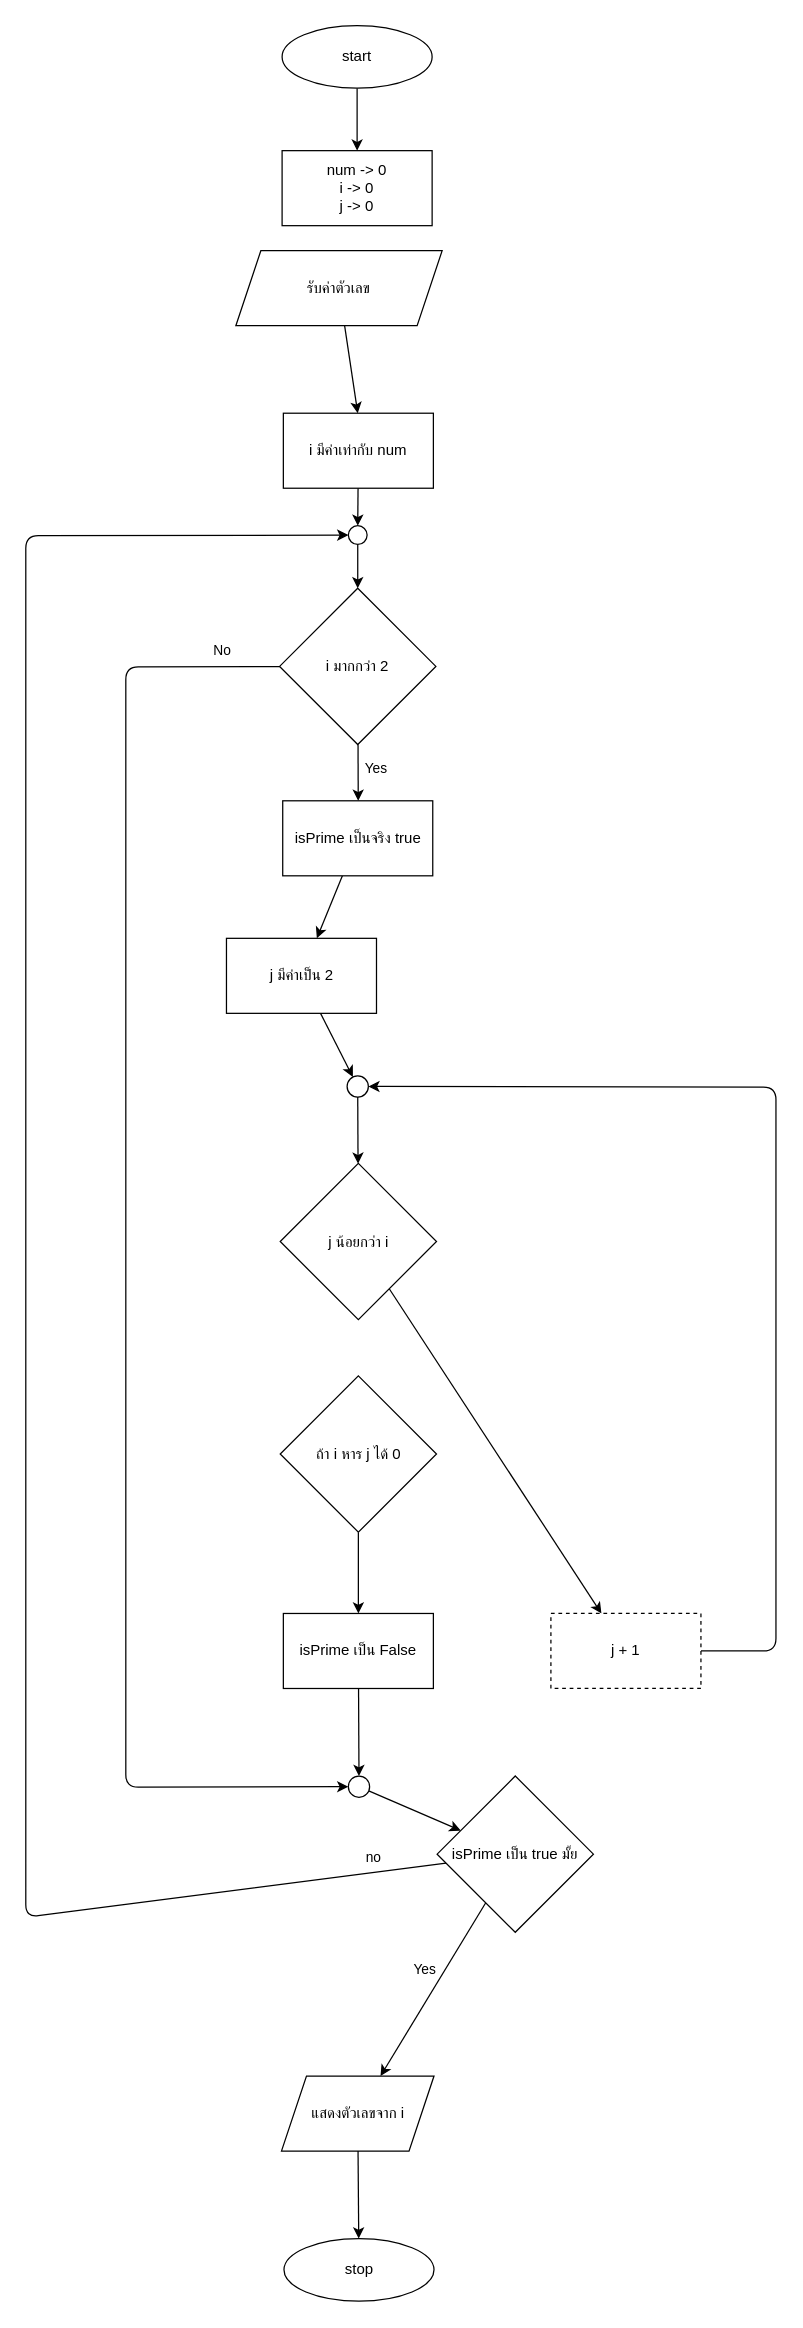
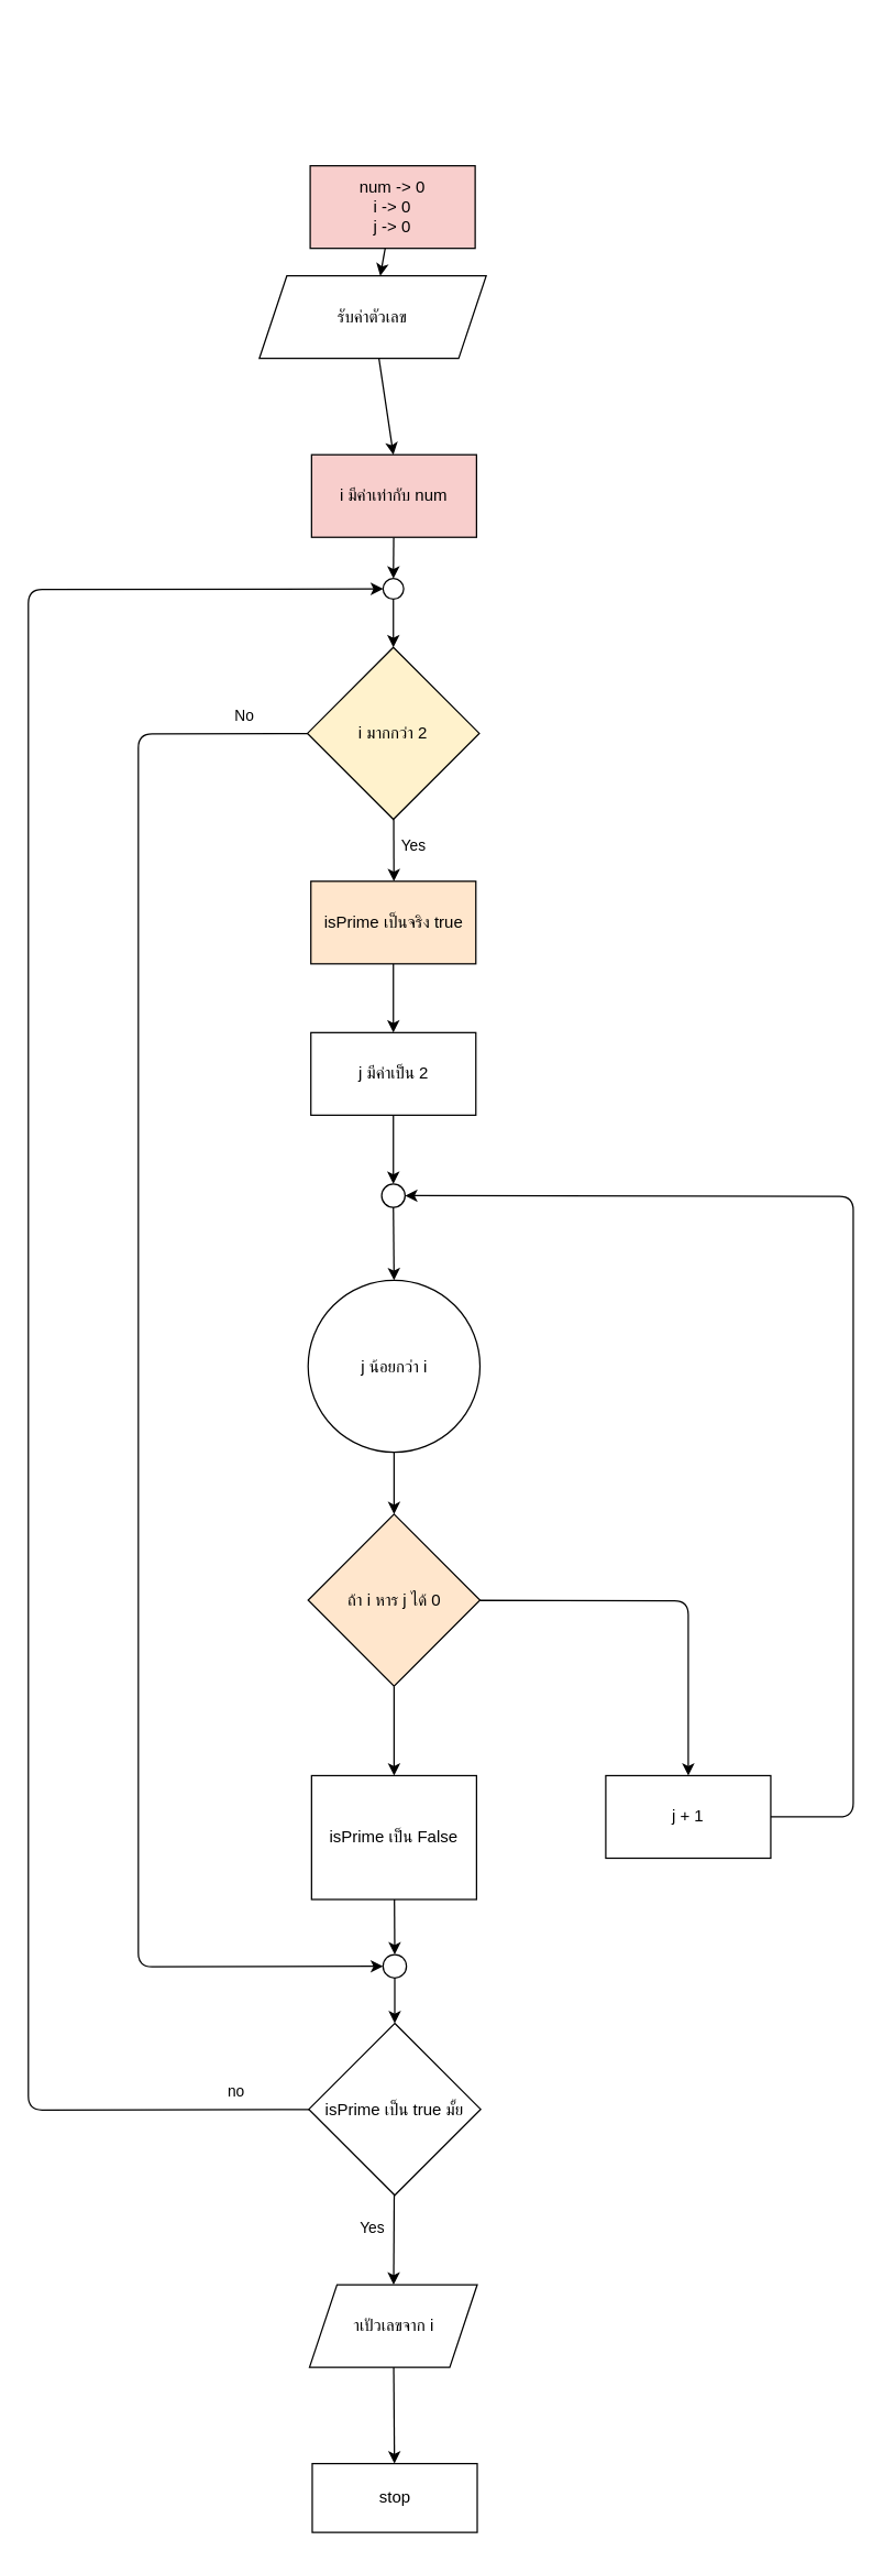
- <mxCell id="3" value="start" style="ellipse;whiteSpace=wrap;html=1;" parent="1" vertex="1"><mxGeometry x="225" y="20" width="120" height="50" as="geometry" /></mxCell>
- <mxCell id="2" value="" style="edgeStyle=none;html=1;" parent="1" source="3" target="5" edge="1"><mxGeometry relative="1" as="geometry" /></mxCell>
- <mxCell id="5" value="num -&amp;gt; 0&lt;div&gt;i -&amp;gt; 0&lt;/div&gt;&lt;div&gt;j -&amp;gt; 0&lt;/div&gt;" style="rounded=0;whiteSpace=wrap;html=1;" parent="1" vertex="1"><mxGeometry x="225" y="120" width="120" height="60" as="geometry" /></mxCell>
+ <mxCell id="5" value="num -&amp;gt; 0&lt;div&gt;i -&amp;gt; 0&lt;/div&gt;&lt;div&gt;j -&amp;gt; 0&lt;/div&gt;" style="rounded=0;whiteSpace=wrap;html=1;fillColor=#f8cecc;" parent="1" vertex="1"><mxGeometry x="225" y="120" width="120" height="60" as="geometry" /></mxCell>
+ <mxCell id="4" value="" style="edgeStyle=none;html=1;" parent="1" source="5" target="7" edge="1"><mxGeometry relative="1" as="geometry" /></mxCell>
- <mxCell id="9" value="i มีค่าเท่ากับ num" style="rounded=0;whiteSpace=wrap;html=1;" parent="1" vertex="1"><mxGeometry x="226" y="330" width="120" height="60" as="geometry" /></mxCell>
+ <mxCell id="9" value="i มีค่าเท่ากับ num" style="rounded=0;whiteSpace=wrap;html=1;fillColor=#f8cecc;" parent="1" vertex="1"><mxGeometry x="226" y="330" width="120" height="60" as="geometry" /></mxCell>
- <mxCell id="14" value="i มากกว่า 2" style="rhombus;whiteSpace=wrap;html=1;" parent="1" vertex="1"><mxGeometry x="223" y="470" width="125" height="125" as="geometry" /></mxCell>
+ <mxCell id="14" value="i มากกว่า 2" style="rhombus;whiteSpace=wrap;html=1;fillColor=#fff2cc;" parent="1" vertex="1"><mxGeometry x="223" y="470" width="125" height="125" as="geometry" /></mxCell>
- <mxCell id="16" value="isPrime เป็นจริง true" style="rounded=0;whiteSpace=wrap;html=1;" parent="1" vertex="1"><mxGeometry x="225.5" y="640" width="120" height="60" as="geometry" /></mxCell>
+ <mxCell id="16" value="isPrime เป็นจริง true" style="rounded=0;whiteSpace=wrap;html=1;fillColor=#ffe6cc;" parent="1" vertex="1"><mxGeometry x="225.5" y="640" width="120" height="60" as="geometry" /></mxCell>
- <mxCell id="18" value="j มีค่าเป็น 2" style="rounded=0;whiteSpace=wrap;html=1;" parent="1" vertex="1"><mxGeometry x="180.5" y="750" width="120" height="60" as="geometry" /></mxCell>
+ <mxCell id="18" value="j มีค่าเป็น 2" style="rounded=0;whiteSpace=wrap;html=1;" parent="1" vertex="1"><mxGeometry x="225.5" y="750" width="120" height="60" as="geometry" /></mxCell>
- <mxCell id="20" value="j น้อยกว่า i" style="rhombus;whiteSpace=wrap;html=1;" parent="1" vertex="1"><mxGeometry x="223.5" y="930" width="125" height="125" as="geometry" /></mxCell>
+ <mxCell id="20" value="j น้อยกว่า i" style="ellipse;whiteSpace=wrap;html=1;" parent="1" vertex="1"><mxGeometry x="223.5" y="930" width="125" height="125" as="geometry" /></mxCell>
- <mxCell id="19" value="" style="edgeStyle=none;html=1;" edge="1" parent="1" source="20" target="22"><mxGeometry relative="1" as="geometry" /></mxCell>
+ <mxCell id="19" value="" style="edgeStyle=none;html=1;" edge="1" parent="1" source="20" target="25"><mxGeometry relative="1" as="geometry" /></mxCell>
- <mxCell id="25" value="ถ้า i หาร j ได้ 0" style="rhombus;whiteSpace=wrap;html=1;" parent="1" vertex="1"><mxGeometry x="223.5" y="1100" width="125" height="125" as="geometry" /></mxCell>
+ <mxCell id="25" value="ถ้า i หาร j ได้ 0" style="rhombus;whiteSpace=wrap;html=1;fillColor=#ffe6cc;" parent="1" vertex="1"><mxGeometry x="223.5" y="1100" width="125" height="125" as="geometry" /></mxCell>
+ <mxCell id="24" style="edgeStyle=none;html=1;entryX=0.5;entryY=0;entryDx=0;entryDy=0;" edge="1" parent="1" source="25" target="22"><mxGeometry relative="1" as="geometry"><Array as="points"><mxPoint x="500" y="1163" /></Array></mxGeometry></mxCell>
- <mxCell id="27" value="isPrime เป็น False" style="rounded=0;whiteSpace=wrap;html=1;" parent="1" vertex="1"><mxGeometry x="226" y="1290" width="120" height="60" as="geometry" /></mxCell>
+ <mxCell id="27" value="isPrime เป็น False" style="rounded=0;whiteSpace=wrap;html=1;" parent="1" vertex="1"><mxGeometry x="226" y="1290" width="120" height="90" as="geometry" /></mxCell>
- <mxCell id="22" value="j + 1" style="rounded=0;whiteSpace=wrap;html=1;dashed=1;" parent="1" vertex="1"><mxGeometry x="440" y="1290" width="120" height="60" as="geometry" /></mxCell>
+ <mxCell id="22" value="j + 1" style="rounded=0;whiteSpace=wrap;html=1;" parent="1" vertex="1"><mxGeometry x="440" y="1290" width="120" height="60" as="geometry" /></mxCell>
- <mxCell id="32" value="isPrime เป็น true มั้ย" style="rhombus;whiteSpace=wrap;html=1;" parent="1" vertex="1"><mxGeometry x="349" y="1420" width="125" height="125" as="geometry" /></mxCell>
+ <mxCell id="32" value="isPrime เป็น true มั้ย" style="rhombus;whiteSpace=wrap;html=1;" parent="1" vertex="1"><mxGeometry x="224" y="1470" width="125" height="125" as="geometry" /></mxCell>
- <mxCell id="34" value="แสดงตัวเลขจาก i" style="shape=parallelogram;perimeter=parallelogramPerimeter;whiteSpace=wrap;html=1;fixedSize=1;" parent="1" vertex="1"><mxGeometry x="224.5" y="1660" width="122" height="60" as="geometry" /></mxCell>
+ <mxCell id="34" value="าเปัวเลขจาก i" style="shape=parallelogram;perimeter=parallelogramPerimeter;whiteSpace=wrap;html=1;fixedSize=1;" parent="1" vertex="1"><mxGeometry x="224.5" y="1660" width="122" height="60" as="geometry" /></mxCell>
- <mxCell id="35" value="stop" style="ellipse;whiteSpace=wrap;html=1;" parent="1" vertex="1"><mxGeometry x="226.5" y="1790" width="120" height="50" as="geometry" /></mxCell>
+ <mxCell id="35" value="stop" style="whiteSpace=wrap;html=1;rounded=0;" parent="1" vertex="1"><mxGeometry x="226.5" y="1790" width="120" height="50" as="geometry" /></mxCell>
